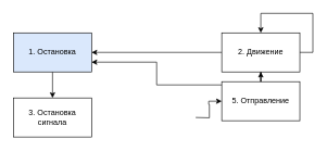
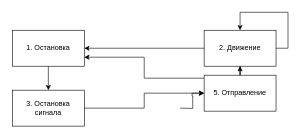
- <mxCell id="3" value="1. Остановка" style="rounded=0;whiteSpace=wrap;html=1;fillColor=#dae8fc;" parent="1" vertex="1"><mxGeometry x="20" y="50" width="120" height="60" as="geometry" /></mxCell>
+ <mxCell id="3" value="1. Остановка" style="rounded=0;whiteSpace=wrap;html=1;" parent="1" vertex="1"><mxGeometry x="20" y="50" width="120" height="60" as="geometry" /></mxCell>
+ <mxCell id="4" style="edgeStyle=orthogonalEdgeStyle;rounded=0;orthogonalLoop=1;jettySize=auto;html=1;entryX=0;entryY=0.5;entryDx=0;entryDy=0;" edge="1" parent="1" source="5" target="9"><mxGeometry relative="1" as="geometry" /></mxCell>
